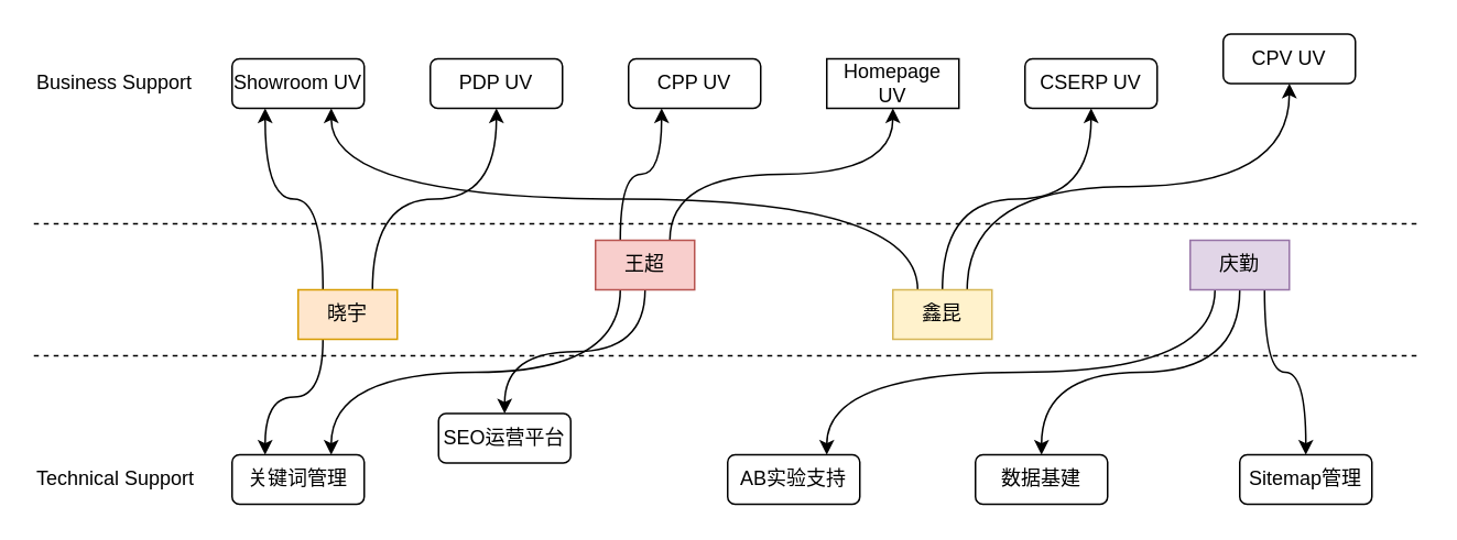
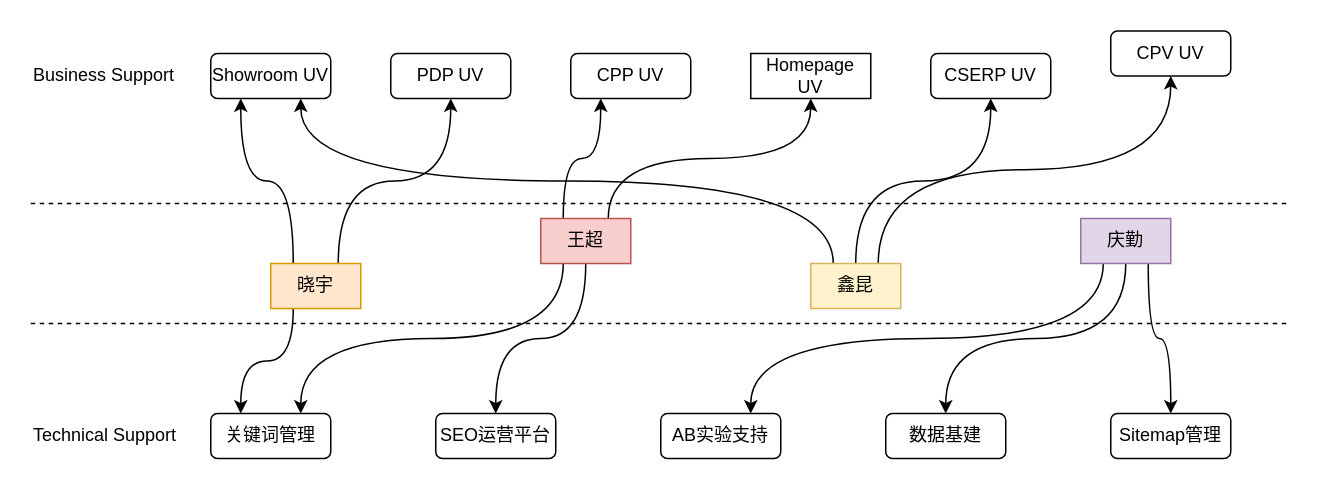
- <mxCell id="31" value="SEO运营平台" style="rounded=1;whiteSpace=wrap;html=1;" vertex="1" parent="1"><mxGeometry x="265" y="250" width="80" height="30" as="geometry" /></mxCell>
+ <mxCell id="31" value="SEO运营平台" style="rounded=1;whiteSpace=wrap;html=1;" vertex="1" parent="1"><mxGeometry x="290" y="275" width="80" height="30" as="geometry" /></mxCell>
- <mxCell id="30" value="Sitemap管理" style="rounded=1;whiteSpace=wrap;html=1;" vertex="1" parent="1"><mxGeometry x="750" y="275" width="80" height="30" as="geometry" /></mxCell>
+ <mxCell id="30" value="Sitemap管理" style="rounded=1;whiteSpace=wrap;html=1;" vertex="1" parent="1"><mxGeometry x="740" y="275" width="80" height="30" as="geometry" /></mxCell>
